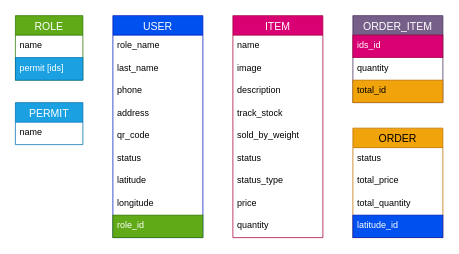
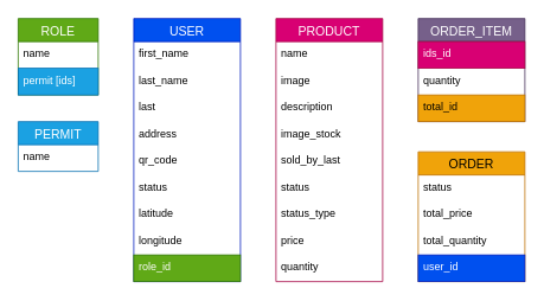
- <mxCell id="7" value="ITEM" style="swimlane;fontStyle=0;childLayout=stackLayout;horizontal=1;startSize=26;horizontalStack=0;resizeParent=1;resizeParentMax=0;resizeLast=0;collapsible=1;marginBottom=0;align=center;fontSize=14;fillColor=#d80073;fontColor=#ffffff;strokeColor=#A50040;" parent="1" vertex="1"><mxGeometry x="310" y="20" width="120" height="296" as="geometry"><mxRectangle x="320" y="50" width="110" height="30" as="alternateBounds" /></mxGeometry></mxCell>
+ <mxCell id="7" value="PRODUCT" style="swimlane;fontStyle=0;childLayout=stackLayout;horizontal=1;startSize=26;horizontalStack=0;resizeParent=1;resizeParentMax=0;resizeLast=0;collapsible=1;marginBottom=0;align=center;fontSize=14;fillColor=#d80073;fontColor=#ffffff;strokeColor=#A50040;" parent="1" vertex="1"><mxGeometry x="310" y="20" width="120" height="296" as="geometry"><mxRectangle x="320" y="50" width="110" height="30" as="alternateBounds" /></mxGeometry></mxCell>
- <mxCell id="18" value="role_name" style="text;strokeColor=none;fillColor=none;spacingLeft=4;spacingRight=4;overflow=hidden;rotatable=0;points=[[0,0.5],[1,0.5]];portConstraint=eastwest;fontSize=12;" parent="17" vertex="1"><mxGeometry y="26" width="120" height="30" as="geometry" /></mxCell>
+ <mxCell id="18" value="first_name" style="text;strokeColor=none;fillColor=none;spacingLeft=4;spacingRight=4;overflow=hidden;rotatable=0;points=[[0,0.5],[1,0.5]];portConstraint=eastwest;fontSize=12;" parent="17" vertex="1"><mxGeometry y="26" width="120" height="30" as="geometry" /></mxCell>
- <mxCell id="20" value="phone" style="text;strokeColor=none;fillColor=none;spacingLeft=4;spacingRight=4;overflow=hidden;rotatable=0;points=[[0,0.5],[1,0.5]];portConstraint=eastwest;fontSize=12;" parent="17" vertex="1"><mxGeometry y="86" width="120" height="30" as="geometry" /></mxCell>
+ <mxCell id="20" value="last" style="text;strokeColor=none;fillColor=none;spacingLeft=4;spacingRight=4;overflow=hidden;rotatable=0;points=[[0,0.5],[1,0.5]];portConstraint=eastwest;fontSize=12;" parent="17" vertex="1"><mxGeometry y="86" width="120" height="30" as="geometry" /></mxCell>
- <mxCell id="11" value="track_stock" style="text;strokeColor=none;fillColor=none;spacingLeft=4;spacingRight=4;overflow=hidden;rotatable=0;points=[[0,0.5],[1,0.5]];portConstraint=eastwest;fontSize=12;" parent="7" vertex="1"><mxGeometry y="116" width="120" height="30" as="geometry" /></mxCell>
+ <mxCell id="11" value="image_stock" style="text;strokeColor=none;fillColor=none;spacingLeft=4;spacingRight=4;overflow=hidden;rotatable=0;points=[[0,0.5],[1,0.5]];portConstraint=eastwest;fontSize=12;" parent="7" vertex="1"><mxGeometry y="116" width="120" height="30" as="geometry" /></mxCell>
- <mxCell id="12" value="sold_by_weight" style="text;strokeColor=none;fillColor=none;spacingLeft=4;spacingRight=4;overflow=hidden;rotatable=0;points=[[0,0.5],[1,0.5]];portConstraint=eastwest;fontSize=12;" parent="7" vertex="1"><mxGeometry y="146" width="120" height="30" as="geometry" /></mxCell>
+ <mxCell id="12" value="sold_by_last" style="text;strokeColor=none;fillColor=none;spacingLeft=4;spacingRight=4;overflow=hidden;rotatable=0;points=[[0,0.5],[1,0.5]];portConstraint=eastwest;fontSize=12;" parent="7" vertex="1"><mxGeometry y="146" width="120" height="30" as="geometry" /></mxCell>
- <mxCell id="31" value="latitude_id" style="text;strokeColor=#001DBC;fillColor=#0050ef;spacingLeft=4;spacingRight=4;overflow=hidden;rotatable=0;points=[[0,0.5],[1,0.5]];portConstraint=eastwest;fontSize=12;fontColor=#ffffff;" parent="27" vertex="1"><mxGeometry y="116" width="120" height="30" as="geometry" /></mxCell>
+ <mxCell id="31" value="user_id" style="text;strokeColor=#001DBC;fillColor=#0050ef;spacingLeft=4;spacingRight=4;overflow=hidden;rotatable=0;points=[[0,0.5],[1,0.5]];portConstraint=eastwest;fontSize=12;fontColor=#ffffff;" parent="27" vertex="1"><mxGeometry y="116" width="120" height="30" as="geometry" /></mxCell>
